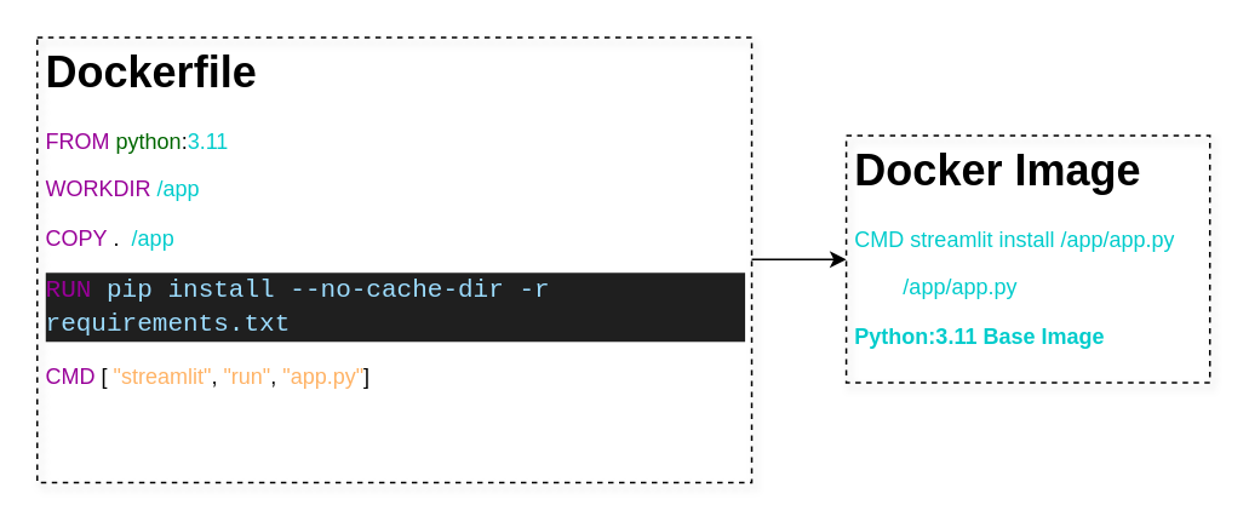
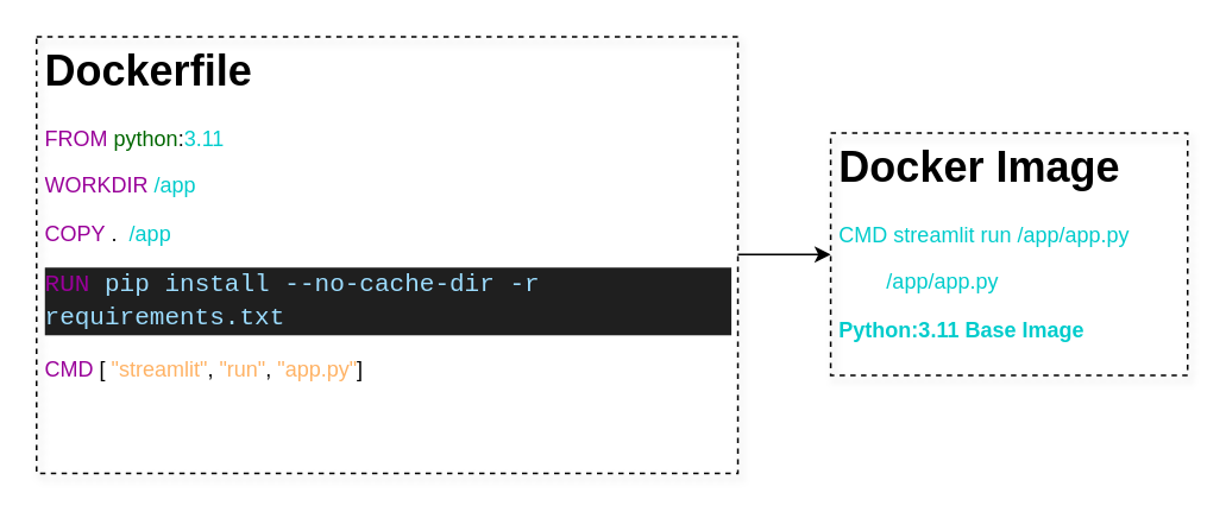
- <mxCell id="4" value="&lt;h1&gt;Docker Image&lt;/h1&gt;&lt;p&gt;&lt;font color=&quot;#00cccc&quot; style=&quot;background-color: initial;&quot;&gt;CMD streamlit install /app/app.py&lt;/font&gt;&lt;br&gt;&lt;/p&gt;&lt;p&gt;&lt;font color=&quot;#00cccc&quot;&gt;&lt;span style=&quot;white-space: pre;&quot;&gt;&#09;&lt;/span&gt;/app/app.py&amp;nbsp;&lt;/font&gt;&lt;/p&gt;&lt;p&gt;&lt;b style=&quot;background-color: initial;&quot;&gt;&lt;font color=&quot;#00cccc&quot;&gt;Python:3.11 Base Image&lt;/font&gt;&lt;/b&gt;&lt;/p&gt;" style="text;html=1;strokeColor=default;fillColor=none;spacing=5;spacingTop=-20;whiteSpace=wrap;overflow=hidden;rounded=0;shadow=1;dashed=1;" vertex="1" parent="1"><mxGeometry x="465" y="74" width="200" height="136" as="geometry" /></mxCell>
+ <mxCell id="4" value="&lt;h1&gt;Docker Image&lt;/h1&gt;&lt;p&gt;&lt;font color=&quot;#00cccc&quot; style=&quot;background-color: initial;&quot;&gt;CMD streamlit run /app/app.py&lt;/font&gt;&lt;br&gt;&lt;/p&gt;&lt;p&gt;&lt;font color=&quot;#00cccc&quot;&gt;&lt;span style=&quot;white-space: pre;&quot;&gt;&#09;&lt;/span&gt;/app/app.py&amp;nbsp;&lt;/font&gt;&lt;/p&gt;&lt;p&gt;&lt;b style=&quot;background-color: initial;&quot;&gt;&lt;font color=&quot;#00cccc&quot;&gt;Python:3.11 Base Image&lt;/font&gt;&lt;/b&gt;&lt;/p&gt;" style="text;html=1;strokeColor=default;fillColor=none;spacing=5;spacingTop=-20;whiteSpace=wrap;overflow=hidden;rounded=0;shadow=1;dashed=1;" vertex="1" parent="1"><mxGeometry x="465" y="74" width="200" height="136" as="geometry" /></mxCell>
